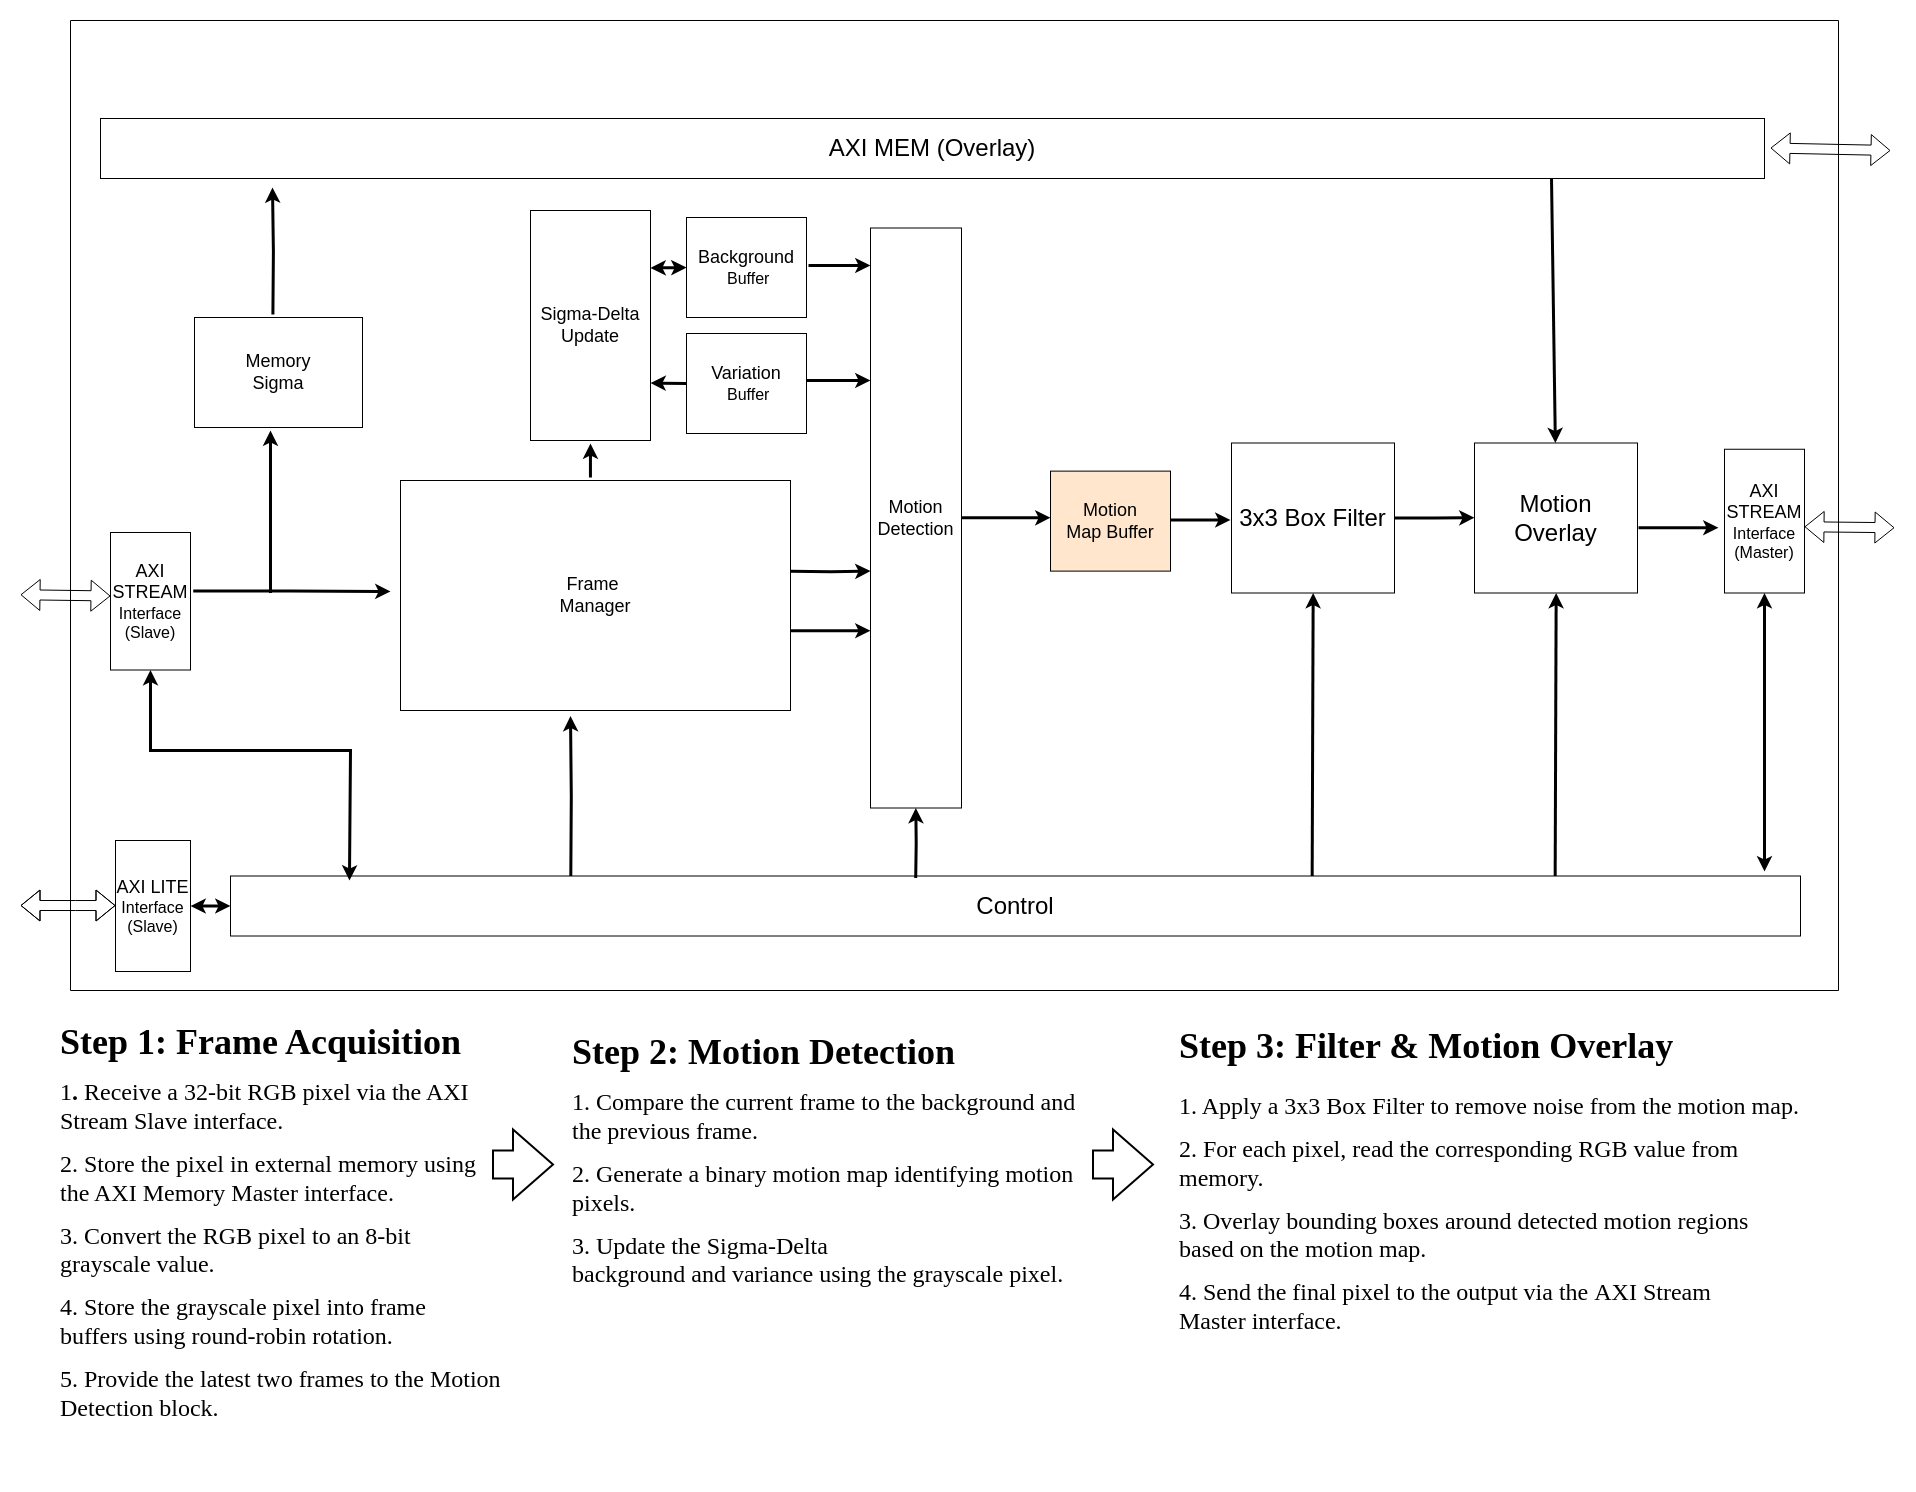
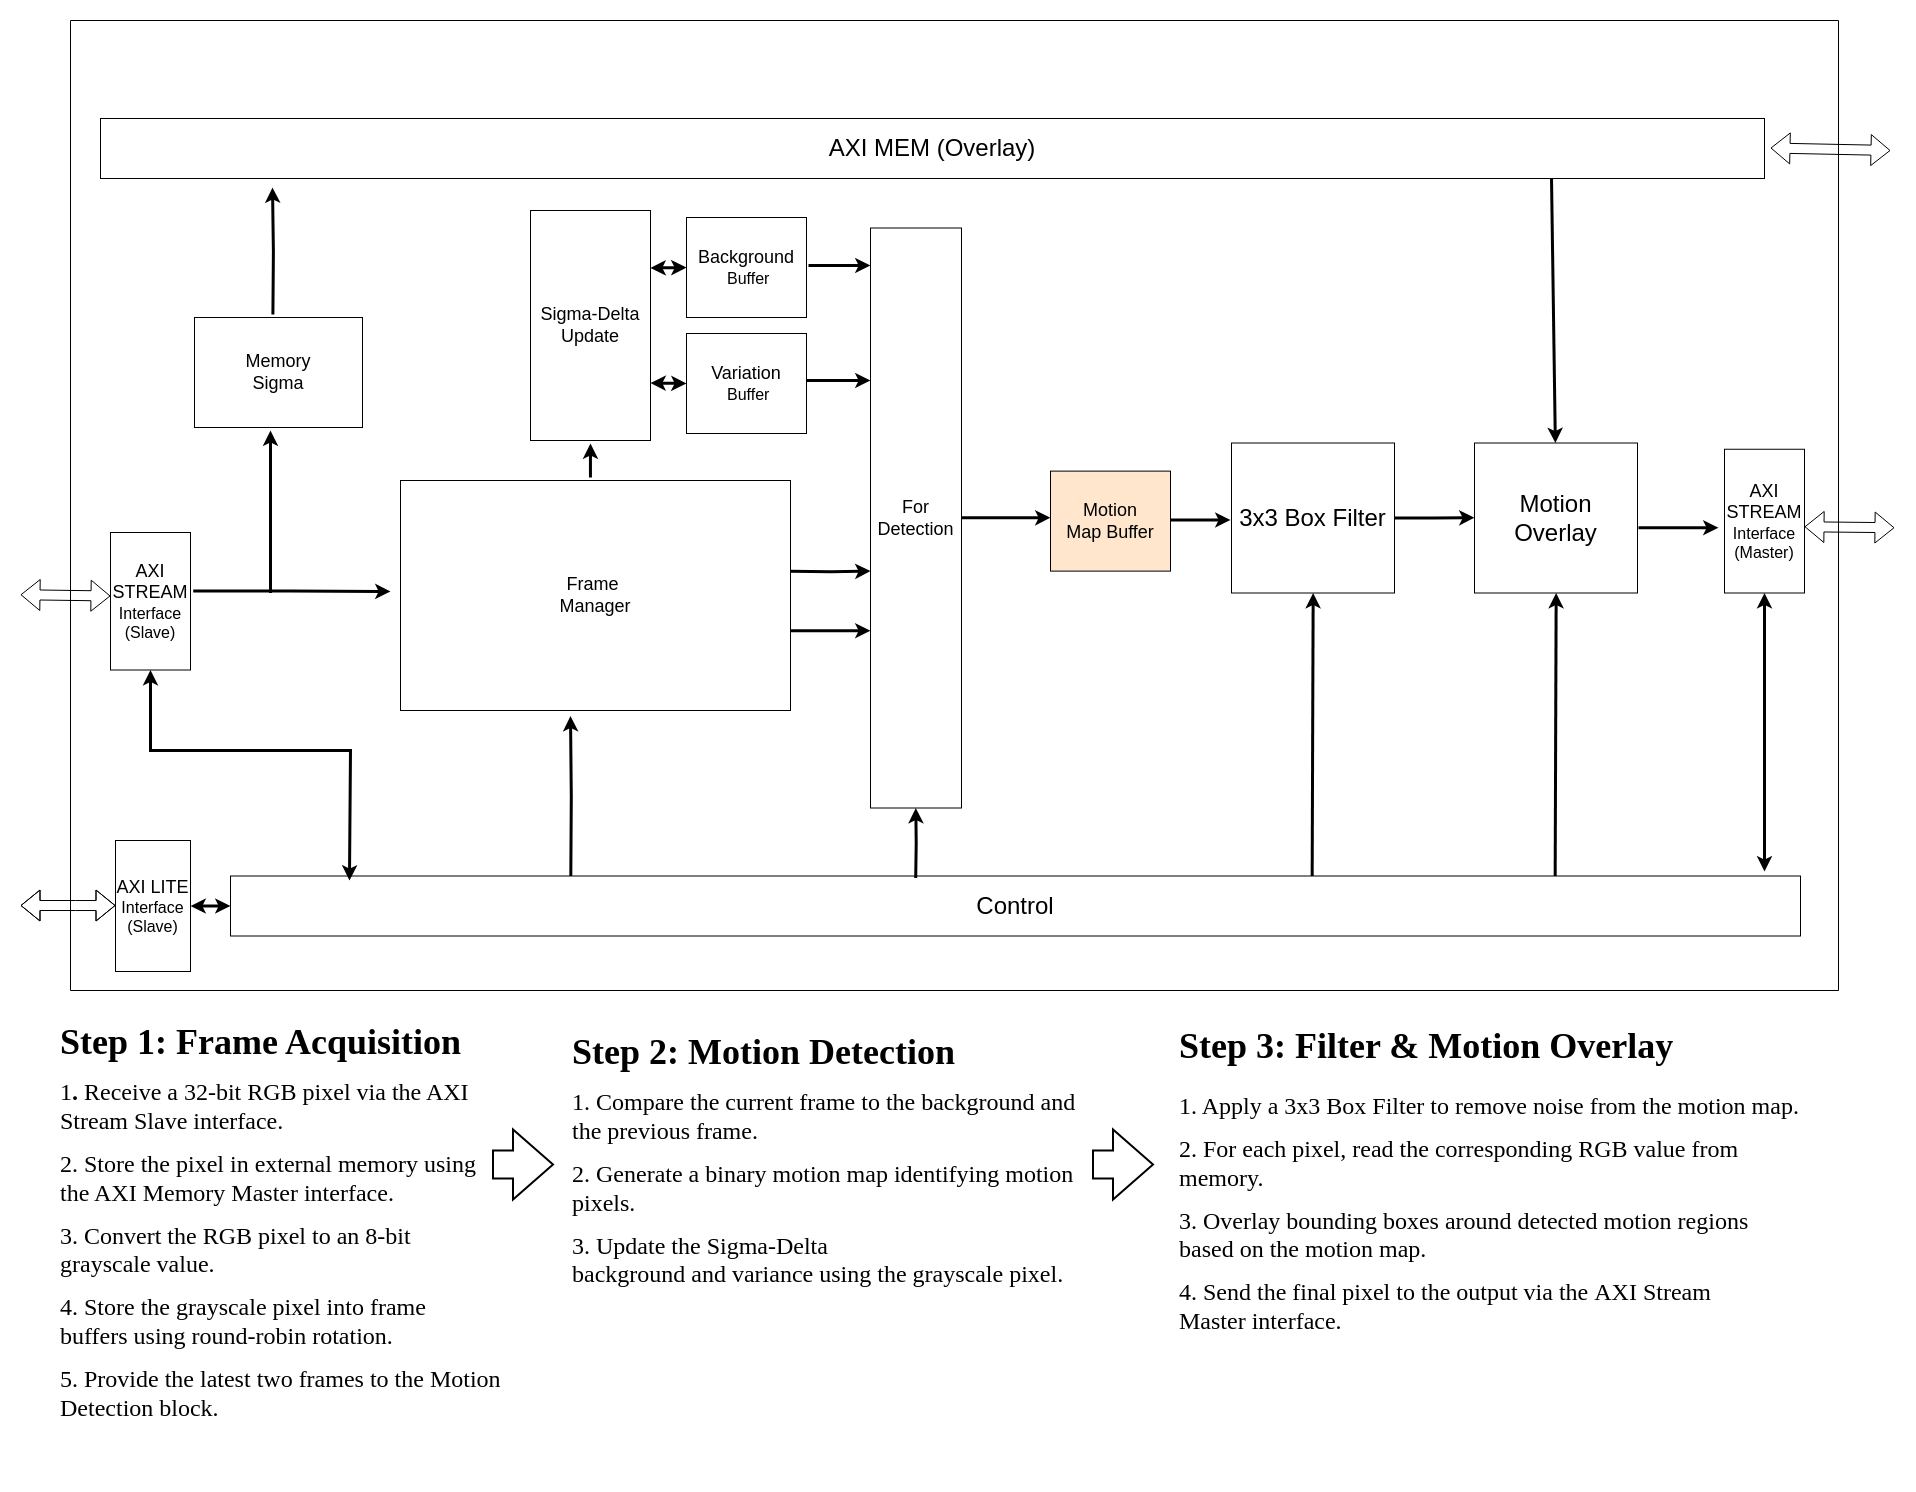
- <mxCell id="16" value="" style="endArrow=none;startArrow=classic;html=1;rounded=0;exitX=1;exitY=0.75;exitDx=0;exitDy=0;entryX=0;entryY=0.5;entryDx=0;entryDy=0;strokeWidth=3;" parent="1" source="15" target="4" edge="1"><mxGeometry width="50" height="50" relative="1" as="geometry"><mxPoint x="646" y="530" as="sourcePoint" /><mxPoint x="681" y="530" as="targetPoint" /></mxGeometry></mxCell>
+ <mxCell id="16" value="" style="endArrow=classic;startArrow=classic;html=1;rounded=0;exitX=1;exitY=0.75;exitDx=0;exitDy=0;entryX=0;entryY=0.5;entryDx=0;entryDy=0;strokeWidth=3;" parent="1" source="15" target="4" edge="1"><mxGeometry width="50" height="50" relative="1" as="geometry"><mxPoint x="646" y="530" as="sourcePoint" /><mxPoint x="681" y="530" as="targetPoint" /></mxGeometry></mxCell>
- <mxCell id="7" value="&lt;font style=&quot;font-size: 18px;&quot;&gt;Motion Detection&lt;/font&gt;" style="whiteSpace=wrap;html=1;" parent="1" vertex="1"><mxGeometry x="870" y="227.5" width="91" height="580" as="geometry" /></mxCell>
+ <mxCell id="7" value="&lt;font style=&quot;font-size: 18px;&quot;&gt;For Detection&lt;/font&gt;" style="whiteSpace=wrap;html=1;" parent="1" vertex="1"><mxGeometry x="870" y="227.5" width="91" height="580" as="geometry" /></mxCell>
